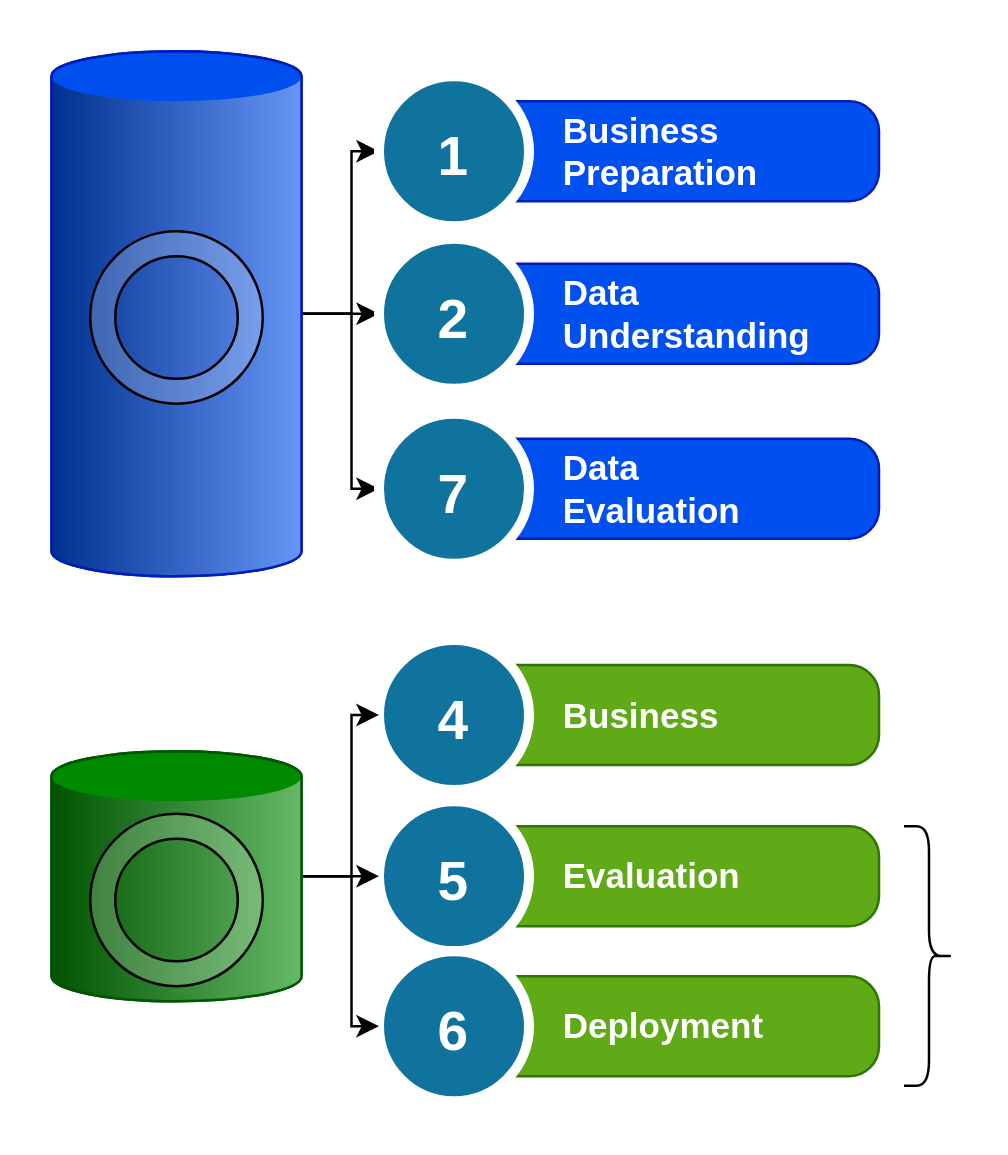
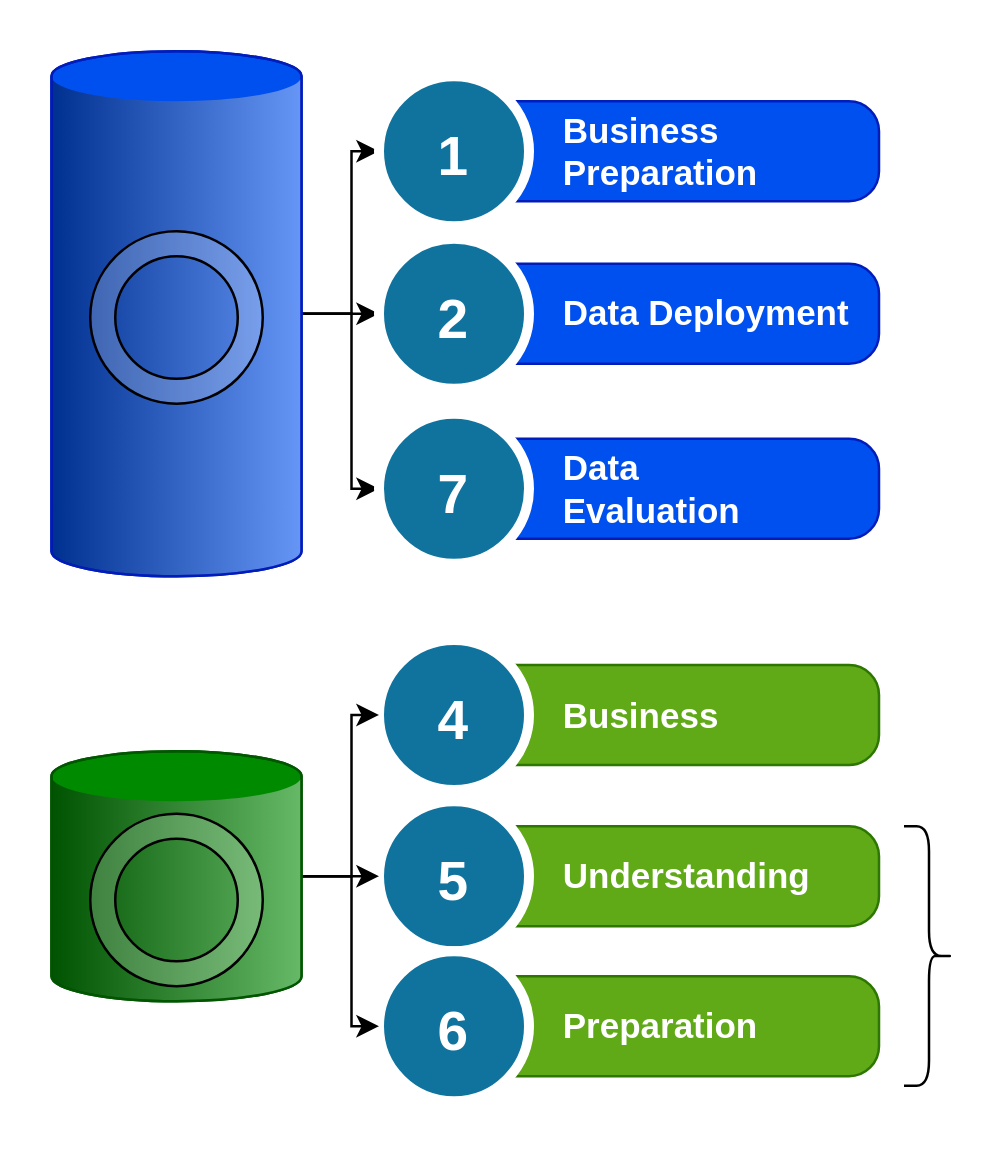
- <mxCell id="8" value="Data Understanding" style="shape=rect;rounded=1;whiteSpace=wrap;html=1;shadow=0;strokeColor=#001DBC;fillColor=#0050ef;arcSize=30;fontSize=14;spacingLeft=42;fontStyle=1;fontColor=#ffffff;align=left;" parent="1" vertex="1"><mxGeometry x="181" y="105" width="170" height="40" as="geometry" /></mxCell>
+ <mxCell id="8" value="Data Deployment" style="shape=rect;rounded=1;whiteSpace=wrap;html=1;shadow=0;strokeColor=#001DBC;fillColor=#0050ef;arcSize=30;fontSize=14;spacingLeft=42;fontStyle=1;fontColor=#ffffff;align=left;" parent="1" vertex="1"><mxGeometry x="181" y="105" width="170" height="40" as="geometry" /></mxCell>
- <mxCell id="14" value="Evaluation" style="shape=rect;rounded=1;whiteSpace=wrap;html=1;shadow=0;strokeColor=#2D7600;fillColor=#60a917;arcSize=30;fontSize=14;spacingLeft=42;fontStyle=1;fontColor=#ffffff;align=left;" parent="1" vertex="1"><mxGeometry x="181" y="330" width="170" height="40" as="geometry" /></mxCell>
+ <mxCell id="14" value="Understanding" style="shape=rect;rounded=1;whiteSpace=wrap;html=1;shadow=0;strokeColor=#2D7600;fillColor=#60a917;arcSize=30;fontSize=14;spacingLeft=42;fontStyle=1;fontColor=#ffffff;align=left;" parent="1" vertex="1"><mxGeometry x="181" y="330" width="170" height="40" as="geometry" /></mxCell>
- <mxCell id="16" value="Deployment" style="shape=rect;rounded=1;whiteSpace=wrap;html=1;shadow=0;strokeColor=#2D7600;fillColor=#60a917;arcSize=30;fontSize=14;spacingLeft=42;fontStyle=1;fontColor=#ffffff;align=left;" parent="1" vertex="1"><mxGeometry x="181" y="390" width="170" height="40" as="geometry" /></mxCell>
+ <mxCell id="16" value="Preparation" style="shape=rect;rounded=1;whiteSpace=wrap;html=1;shadow=0;strokeColor=#2D7600;fillColor=#60a917;arcSize=30;fontSize=14;spacingLeft=42;fontStyle=1;fontColor=#ffffff;align=left;" parent="1" vertex="1"><mxGeometry x="181" y="390" width="170" height="40" as="geometry" /></mxCell>
